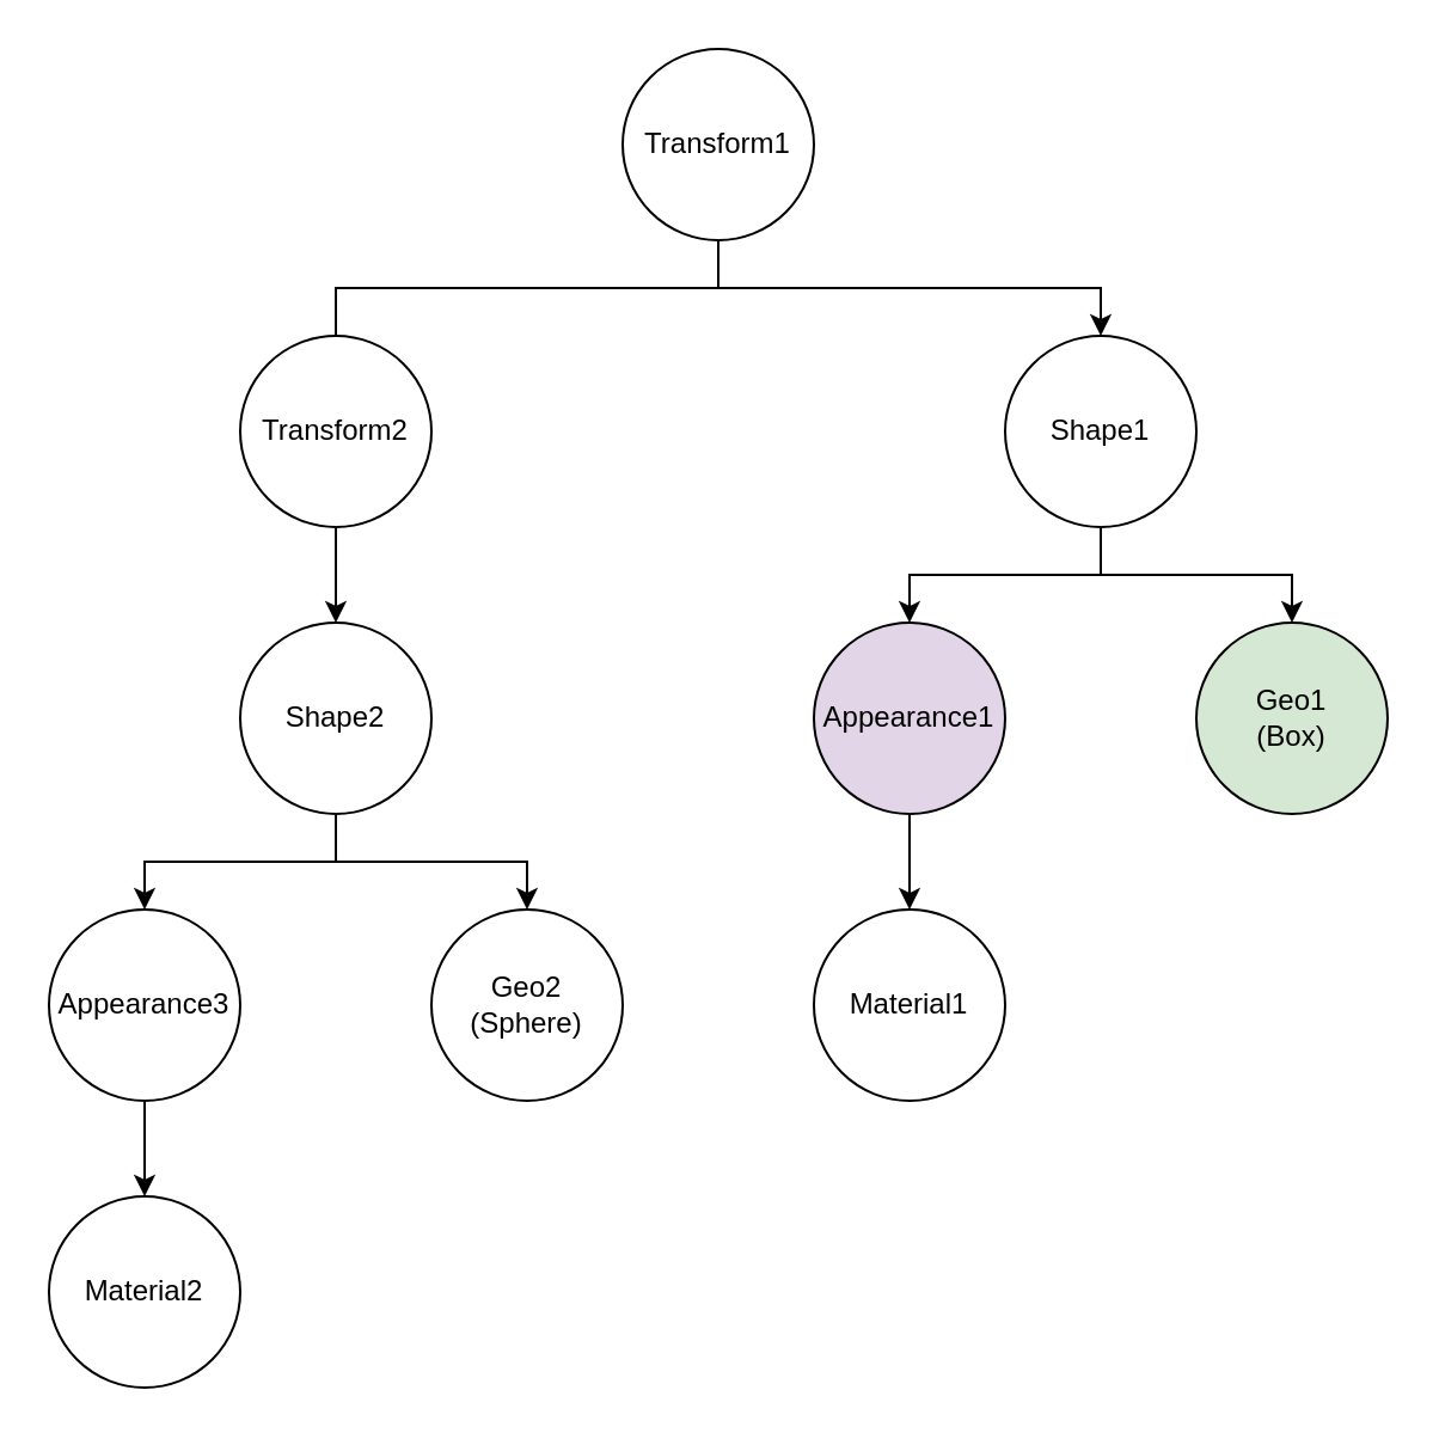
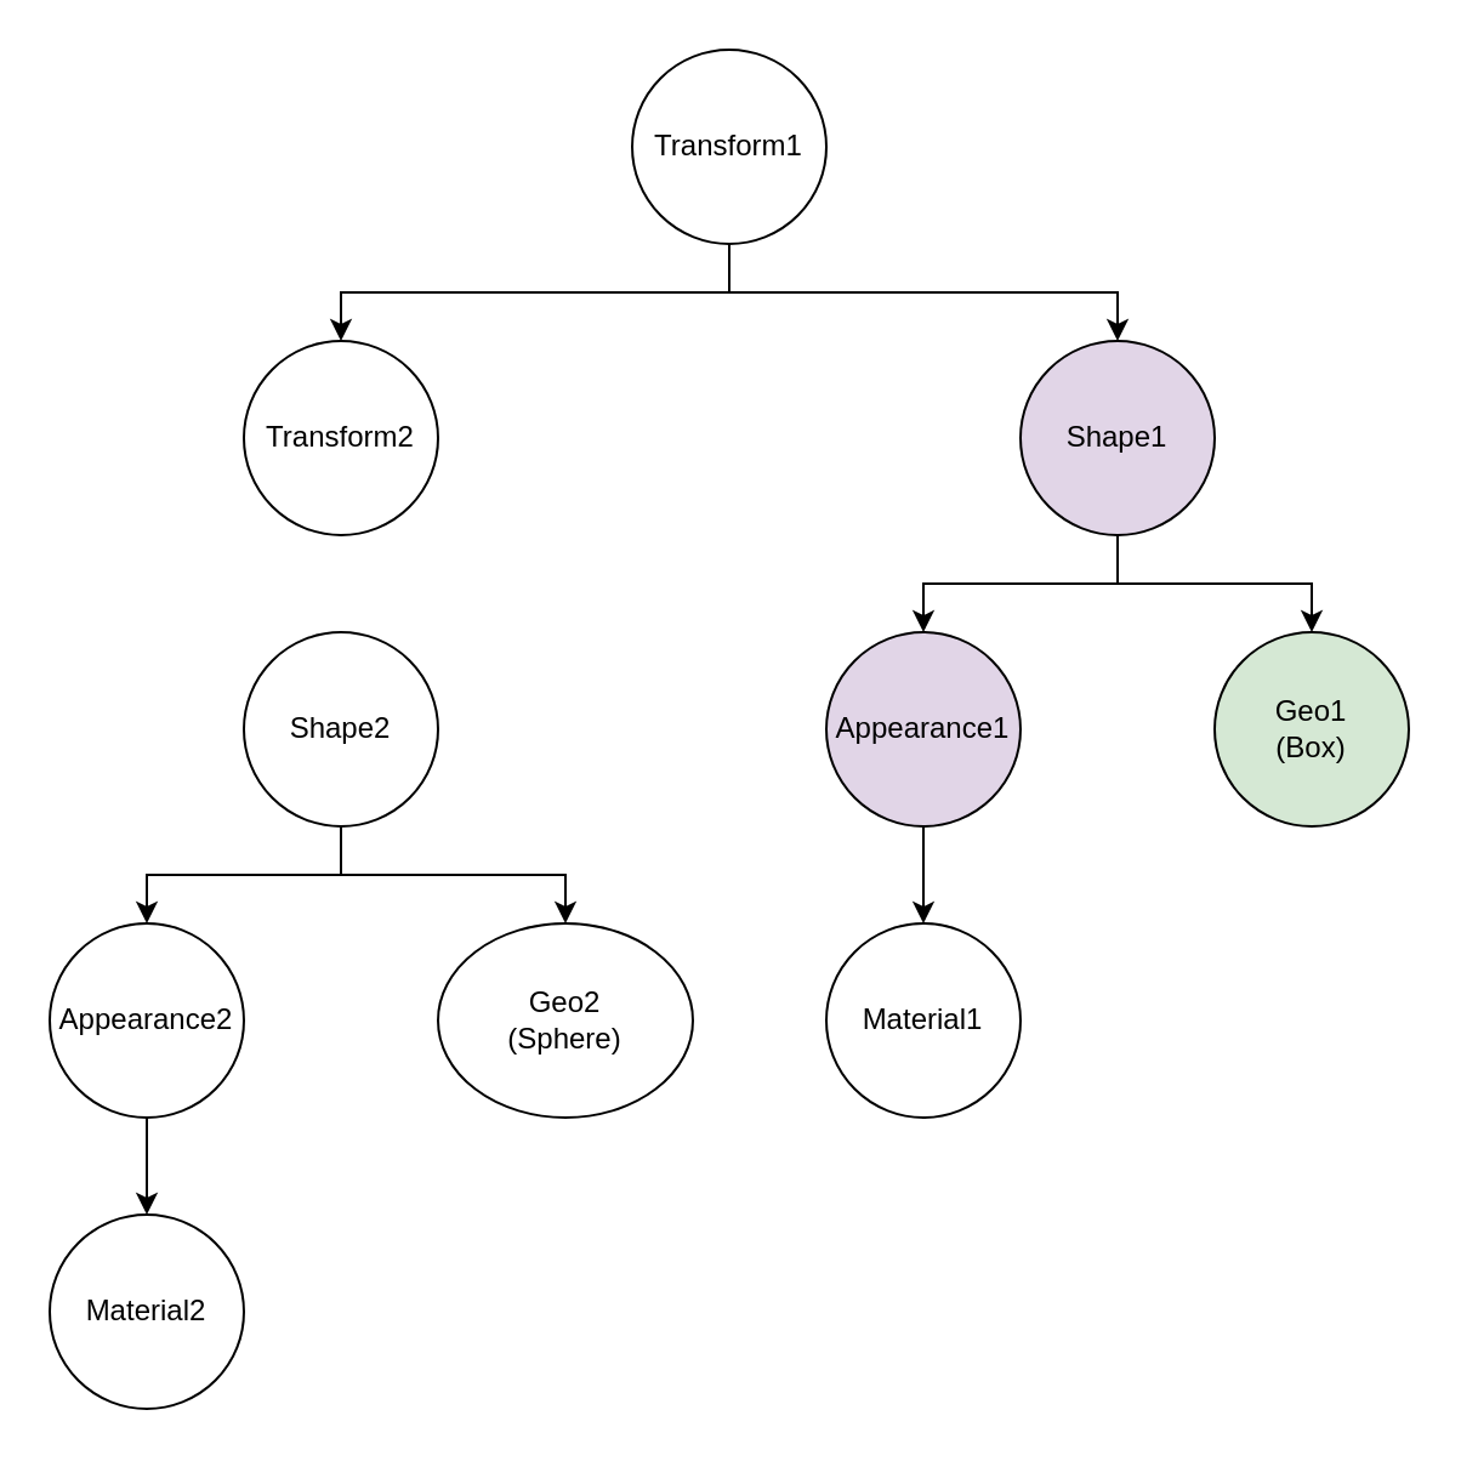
- <mxCell id="3" style="edgeStyle=orthogonalEdgeStyle;rounded=0;orthogonalLoop=1;jettySize=auto;html=1;endArrow=none;" edge="1" parent="1" source="4" target="9"><mxGeometry relative="1" as="geometry"><Array as="points"><mxPoint x="300" y="120" /><mxPoint x="140" y="120" /></Array></mxGeometry></mxCell>
+ <mxCell id="3" style="edgeStyle=orthogonalEdgeStyle;rounded=0;orthogonalLoop=1;jettySize=auto;html=1;" edge="1" parent="1" source="4" target="9"><mxGeometry relative="1" as="geometry"><Array as="points"><mxPoint x="300" y="120" /><mxPoint x="140" y="120" /></Array></mxGeometry></mxCell>
- <mxCell id="7" value="Shape1" style="ellipse;whiteSpace=wrap;html=1;aspect=fixed;" parent="1" vertex="1"><mxGeometry x="420" y="140" width="80" height="80" as="geometry" /></mxCell>
+ <mxCell id="7" value="Shape1" style="ellipse;whiteSpace=wrap;html=1;aspect=fixed;fillColor=#e1d5e7;" parent="1" vertex="1"><mxGeometry x="420" y="140" width="80" height="80" as="geometry" /></mxCell>
- <mxCell id="8" style="edgeStyle=orthogonalEdgeStyle;rounded=0;orthogonalLoop=1;jettySize=auto;html=1;" edge="1" parent="1" source="9" target="12"><mxGeometry relative="1" as="geometry" /></mxCell>
- <mxCell id="18" value="Appearance3" style="ellipse;whiteSpace=wrap;html=1;aspect=fixed;" vertex="1" parent="1"><mxGeometry x="20" y="380" width="80" height="80" as="geometry" /></mxCell>
+ <mxCell id="18" value="Appearance2" style="ellipse;whiteSpace=wrap;html=1;aspect=fixed;" vertex="1" parent="1"><mxGeometry x="20" y="380" width="80" height="80" as="geometry" /></mxCell>
- <mxCell id="19" value="Geo2&lt;br&gt;(Sphere)" style="ellipse;whiteSpace=wrap;html=1;aspect=fixed;" vertex="1" parent="1"><mxGeometry x="180" y="380" width="80" height="80" as="geometry" /></mxCell>
+ <mxCell id="19" value="Geo2&lt;br&gt;(Sphere)" style="ellipse;whiteSpace=wrap;html=1;aspect=fixed;" vertex="1" parent="1"><mxGeometry x="180" y="380" width="105" height="80" as="geometry" /></mxCell>
